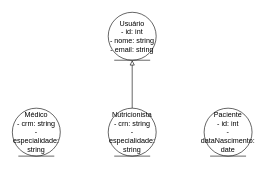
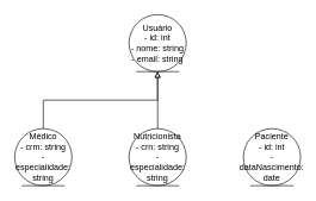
+ <mxCell id="3" style="edgeStyle=orthogonalEdgeStyle;rounded=0;orthogonalLoop=1;jettySize=auto;html=1;entryX=0.5;entryY=1;entryDx=0;entryDy=0;exitX=0.5;exitY=0;exitDx=0;exitDy=0;endArrow=block;endFill=0;" edge="1" parent="1" source="4" target="2"><mxGeometry relative="1" as="geometry" /></mxCell>
